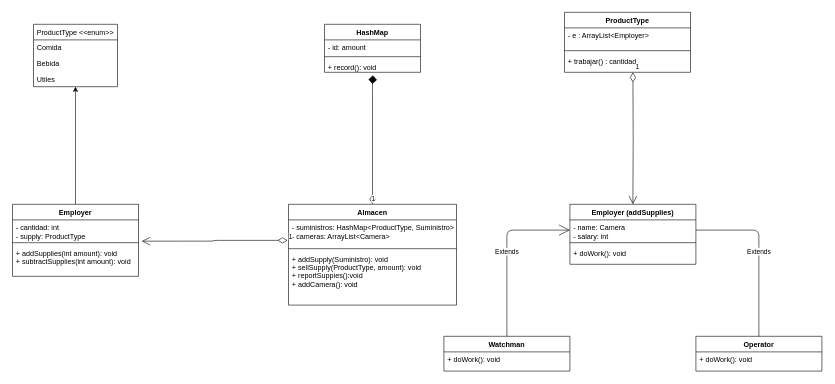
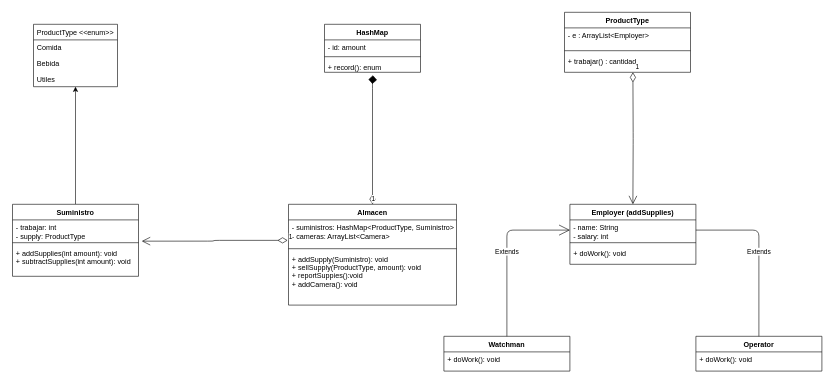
- <mxCell id="14" value="+ record(): void" style="text;strokeColor=none;fillColor=none;align=left;verticalAlign=top;spacingLeft=4;spacingRight=4;overflow=hidden;rotatable=0;points=[[0,0.5],[1,0.5]];portConstraint=eastwest;" vertex="1" parent="11"><mxGeometry y="58" width="160" height="22" as="geometry" /></mxCell>
+ <mxCell id="14" value="+ record(): enum" style="text;strokeColor=none;fillColor=none;align=left;verticalAlign=top;spacingLeft=4;spacingRight=4;overflow=hidden;rotatable=0;points=[[0,0.5],[1,0.5]];portConstraint=eastwest;" vertex="1" parent="11"><mxGeometry y="58" width="160" height="22" as="geometry" /></mxCell>
- <mxCell id="7" value="Employer" style="swimlane;fontStyle=1;align=center;verticalAlign=top;childLayout=stackLayout;horizontal=1;startSize=26;horizontalStack=0;resizeParent=1;resizeParentMax=0;resizeLast=0;collapsible=1;marginBottom=0;" vertex="1" parent="1"><mxGeometry x="20" y="340" width="210" height="120" as="geometry" /></mxCell>
+ <mxCell id="7" value="Suministro" style="swimlane;fontStyle=1;align=center;verticalAlign=top;childLayout=stackLayout;horizontal=1;startSize=26;horizontalStack=0;resizeParent=1;resizeParentMax=0;resizeLast=0;collapsible=1;marginBottom=0;" vertex="1" parent="1"><mxGeometry x="20" y="340" width="210" height="120" as="geometry" /></mxCell>
- <mxCell id="8" value="- cantidad: int&#10;- supply: ProductType" style="text;strokeColor=none;fillColor=none;align=left;verticalAlign=top;spacingLeft=4;spacingRight=4;overflow=hidden;rotatable=0;points=[[0,0.5],[1,0.5]];portConstraint=eastwest;" vertex="1" parent="7"><mxGeometry y="26" width="210" height="34" as="geometry" /></mxCell>
+ <mxCell id="8" value="- trabajar: int&#10;- supply: ProductType" style="text;strokeColor=none;fillColor=none;align=left;verticalAlign=top;spacingLeft=4;spacingRight=4;overflow=hidden;rotatable=0;points=[[0,0.5],[1,0.5]];portConstraint=eastwest;" vertex="1" parent="7"><mxGeometry y="26" width="210" height="34" as="geometry" /></mxCell>
- <mxCell id="16" value="- name: Camera&#10;- salary: int" style="text;strokeColor=none;fillColor=none;align=left;verticalAlign=top;spacingLeft=4;spacingRight=4;overflow=hidden;rotatable=0;points=[[0,0.5],[1,0.5]];portConstraint=eastwest;" vertex="1" parent="15"><mxGeometry y="26" width="210" height="34" as="geometry" /></mxCell>
+ <mxCell id="16" value="- name: String&#10;- salary: int" style="text;strokeColor=none;fillColor=none;align=left;verticalAlign=top;spacingLeft=4;spacingRight=4;overflow=hidden;rotatable=0;points=[[0,0.5],[1,0.5]];portConstraint=eastwest;" vertex="1" parent="15"><mxGeometry y="26" width="210" height="34" as="geometry" /></mxCell>
